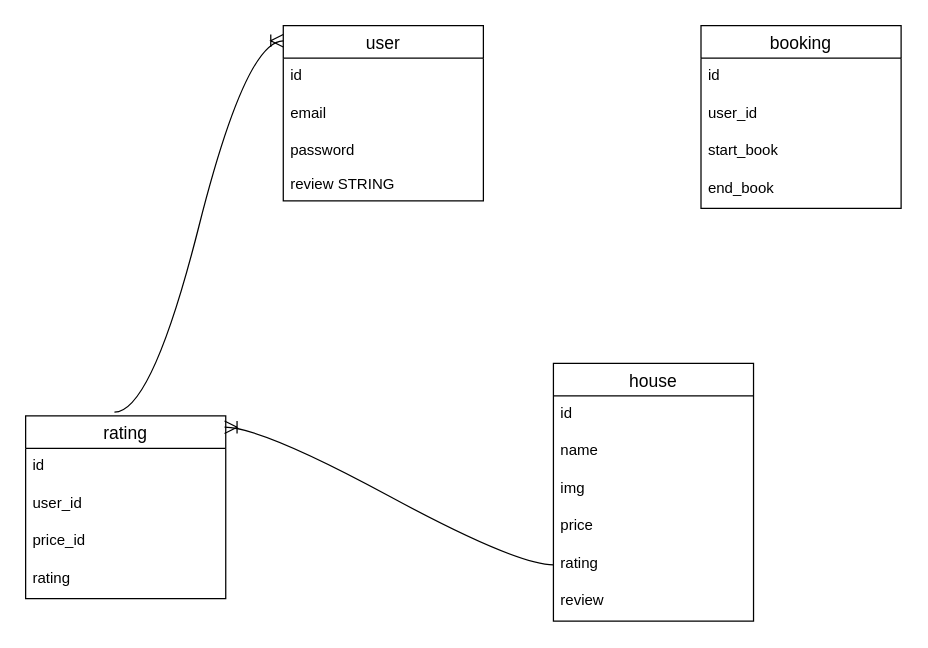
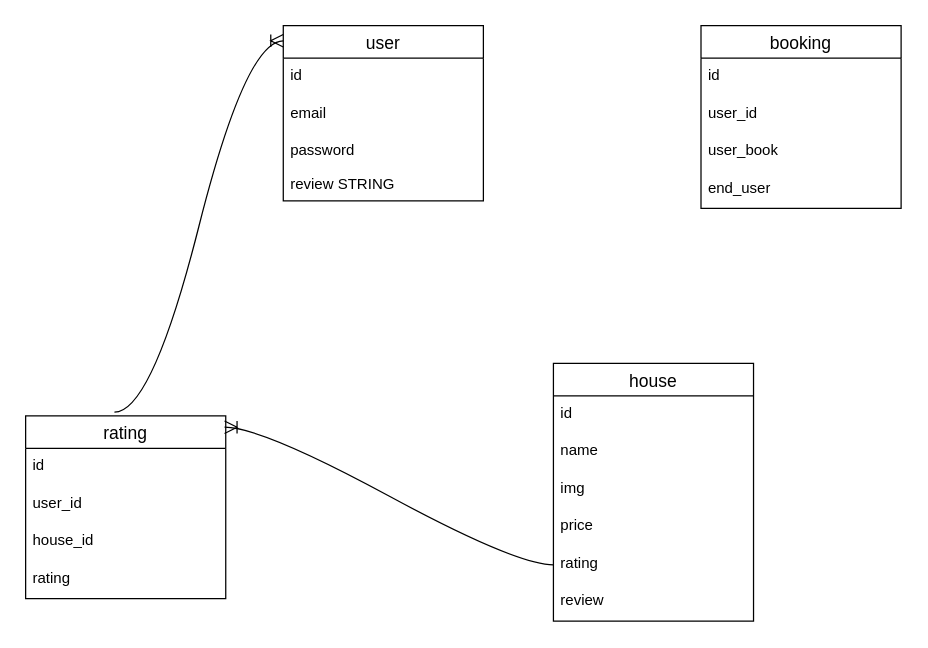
- <mxCell id="10" value="start_book" style="text;strokeColor=none;fillColor=none;spacingLeft=4;spacingRight=4;overflow=hidden;rotatable=0;points=[[0,0.5],[1,0.5]];portConstraint=eastwest;fontSize=12;whiteSpace=wrap;html=1;labelBackgroundColor=none;" vertex="1" parent="7"><mxGeometry y="86" width="160" height="30" as="geometry" /></mxCell>
+ <mxCell id="10" value="user_book" style="text;strokeColor=none;fillColor=none;spacingLeft=4;spacingRight=4;overflow=hidden;rotatable=0;points=[[0,0.5],[1,0.5]];portConstraint=eastwest;fontSize=12;whiteSpace=wrap;html=1;labelBackgroundColor=none;" vertex="1" parent="7"><mxGeometry y="86" width="160" height="30" as="geometry" /></mxCell>
- <mxCell id="11" value="end_book" style="text;strokeColor=none;fillColor=none;spacingLeft=4;spacingRight=4;overflow=hidden;rotatable=0;points=[[0,0.5],[1,0.5]];portConstraint=eastwest;fontSize=12;whiteSpace=wrap;html=1;labelBackgroundColor=none;" vertex="1" parent="7"><mxGeometry y="116" width="160" height="30" as="geometry" /></mxCell>
+ <mxCell id="11" value="end_user" style="text;strokeColor=none;fillColor=none;spacingLeft=4;spacingRight=4;overflow=hidden;rotatable=0;points=[[0,0.5],[1,0.5]];portConstraint=eastwest;fontSize=12;whiteSpace=wrap;html=1;labelBackgroundColor=none;" vertex="1" parent="7"><mxGeometry y="116" width="160" height="30" as="geometry" /></mxCell>
- <mxCell id="22" value="price_id" style="text;strokeColor=none;fillColor=none;spacingLeft=4;spacingRight=4;overflow=hidden;rotatable=0;points=[[0,0.5],[1,0.5]];portConstraint=eastwest;fontSize=12;whiteSpace=wrap;html=1;labelBackgroundColor=none;" parent="19" vertex="1"><mxGeometry y="86" width="160" height="30" as="geometry" /></mxCell>
+ <mxCell id="22" value="house_id" style="text;strokeColor=none;fillColor=none;spacingLeft=4;spacingRight=4;overflow=hidden;rotatable=0;points=[[0,0.5],[1,0.5]];portConstraint=eastwest;fontSize=12;whiteSpace=wrap;html=1;labelBackgroundColor=none;" parent="19" vertex="1"><mxGeometry y="86" width="160" height="30" as="geometry" /></mxCell>
